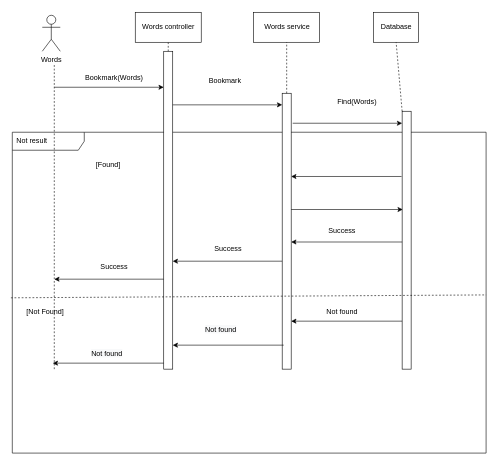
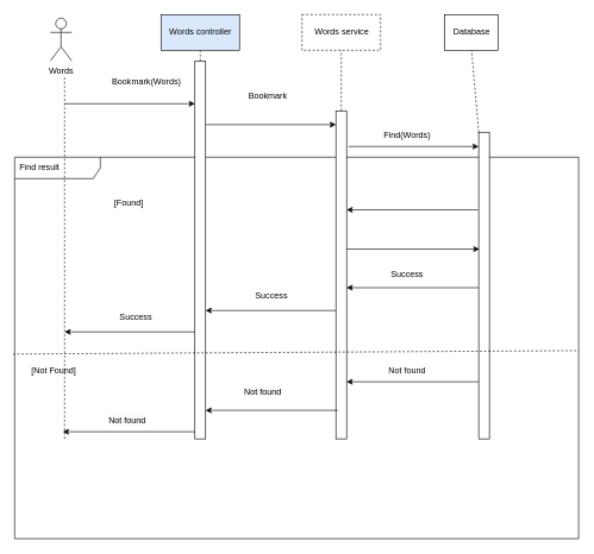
- <mxCell id="13" value="&lt;span style=&quot;&quot;&gt;Words controller&lt;/span&gt;" style="html=1;" vertex="1" parent="1"><mxGeometry x="225" y="20" width="110" height="50" as="geometry" /></mxCell>
+ <mxCell id="13" value="&lt;span style=&quot;&quot;&gt;Words controller&lt;/span&gt;" style="html=1;fillColor=#dae8fc;" vertex="1" parent="1"><mxGeometry x="225" y="20" width="110" height="50" as="geometry" /></mxCell>
- <mxCell id="14" value="&lt;span style=&quot;&quot;&gt;Words service&lt;/span&gt;" style="html=1;" vertex="1" parent="1"><mxGeometry x="422.5" y="20" width="110" height="50" as="geometry" /></mxCell>
+ <mxCell id="14" value="&lt;span style=&quot;&quot;&gt;Words service&lt;/span&gt;" style="html=1;dashed=1;" vertex="1" parent="1"><mxGeometry x="422.5" y="20" width="110" height="50" as="geometry" /></mxCell>
- <mxCell id="9" value="Bookmark(Words)" style="text;html=1;strokeColor=none;fillColor=none;align=center;verticalAlign=middle;whiteSpace=wrap;rounded=0;" vertex="1" parent="1"><mxGeometry x="160" y="115" width="60" height="30" as="geometry" /></mxCell>
+ <mxCell id="9" value="Bookmark(Words)" style="text;html=1;strokeColor=none;fillColor=none;align=center;verticalAlign=middle;whiteSpace=wrap;rounded=0;" vertex="1" parent="1"><mxGeometry x="175" y="100" width="60" height="30" as="geometry" /></mxCell>
- <mxCell id="19" value="Find(Words)" style="text;html=1;strokeColor=none;fillColor=none;align=center;verticalAlign=middle;whiteSpace=wrap;rounded=0;" vertex="1" parent="1"><mxGeometry x="565" y="155" width="60" height="30" as="geometry" /></mxCell>
+ <mxCell id="19" value="Find(Words)" style="text;html=1;strokeColor=none;fillColor=none;align=center;verticalAlign=middle;whiteSpace=wrap;rounded=0;" vertex="1" parent="1"><mxGeometry x="540" y="175" width="60" height="30" as="geometry" /></mxCell>
- <mxCell id="2" value="Not result" style="shape=umlFrame;whiteSpace=wrap;html=1;width=120;height=30;boundedLbl=1;verticalAlign=middle;align=left;spacingLeft=5;" vertex="1" parent="1"><mxGeometry x="20" y="220" width="790" height="535" as="geometry" /></mxCell>
+ <mxCell id="2" value="Find result" style="shape=umlFrame;whiteSpace=wrap;html=1;width=120;height=30;boundedLbl=1;verticalAlign=middle;align=left;spacingLeft=5;" vertex="1" parent="1"><mxGeometry x="20" y="220" width="790" height="535" as="geometry" /></mxCell>
- <mxCell id="34" value="[Found]" style="text;html=1;strokeColor=none;fillColor=none;align=center;verticalAlign=middle;whiteSpace=wrap;rounded=0;" vertex="1" parent="1"><mxGeometry x="150" y="260" width="60" height="30" as="geometry" /></mxCell>
+ <mxCell id="34" value="[Found]" style="text;html=1;strokeColor=none;fillColor=none;align=center;verticalAlign=middle;whiteSpace=wrap;rounded=0;" vertex="1" parent="1"><mxGeometry x="150" y="270" width="60" height="30" as="geometry" /></mxCell>
